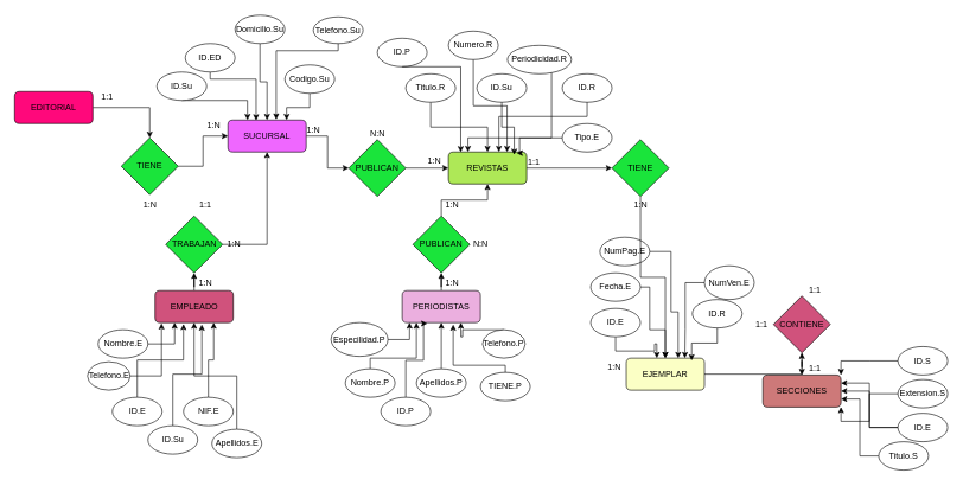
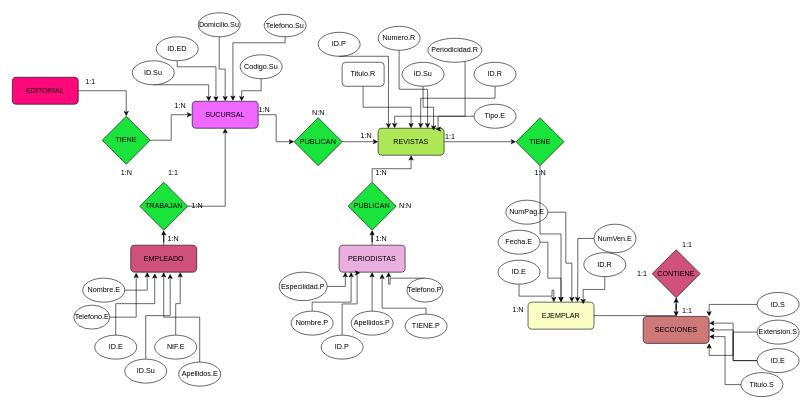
- <mxCell id="21" value="Titulo.R" style="ellipse;whiteSpace=wrap;html=1;" vertex="1" parent="1"><mxGeometry x="570" y="103" width="70" height="40" as="geometry" /></mxCell>
+ <mxCell id="21" value="Titulo.R" style="whiteSpace=wrap;html=1;rounded=1;" vertex="1" parent="1"><mxGeometry x="570" y="103" width="70" height="40" as="geometry" /></mxCell>
